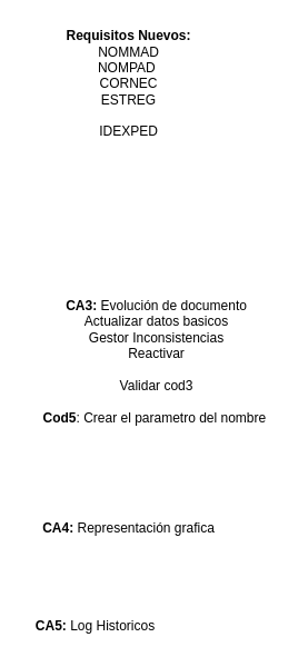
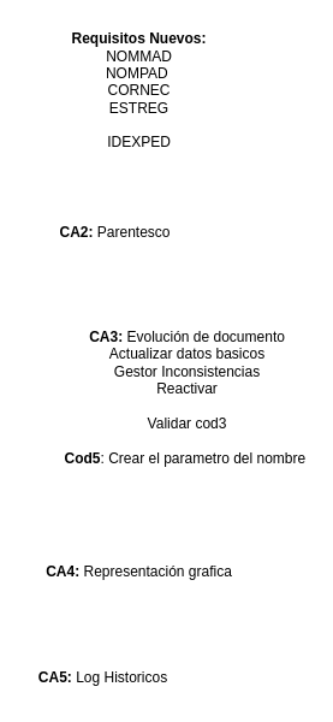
+ <mxCell id="3" value="&lt;b&gt;CA2: &lt;/b&gt;Parentesco" style="text;html=1;align=center;verticalAlign=middle;resizable=0;points=[];autosize=1;strokeColor=none;fillColor=none;" vertex="1" parent="1"><mxGeometry x="35" y="178" width="120" height="30" as="geometry" /></mxCell>
- <mxCell id="4" value="&lt;b&gt;CA3: &lt;/b&gt;Evolución de documento&lt;div&gt;Actualizar datos basicos&lt;/div&gt;&lt;div&gt;Gestor Inconsistencias&lt;/div&gt;&lt;div&gt;Reactivar&lt;/div&gt;&lt;div&gt;&lt;br&gt;&lt;/div&gt;&lt;div&gt;Validar cod3&lt;/div&gt;&lt;div&gt;&lt;br&gt;&lt;/div&gt;&lt;div&gt;&lt;b&gt;Cod5&lt;/b&gt;: Crear el parametro del nombre&amp;nbsp;&lt;/div&gt;" style="text;html=1;align=center;verticalAlign=middle;resizable=0;points=[];autosize=1;strokeColor=none;fillColor=none;" vertex="1" parent="1"><mxGeometry x="25" y="260" width="230" height="130" as="geometry" /></mxCell>
+ <mxCell id="4" value="&lt;b&gt;CA3: &lt;/b&gt;Evolución de documento&lt;div&gt;Actualizar datos basicos&lt;/div&gt;&lt;div&gt;Gestor Inconsistencias&lt;/div&gt;&lt;div&gt;Reactivar&lt;/div&gt;&lt;div&gt;&lt;br&gt;&lt;/div&gt;&lt;div&gt;Validar cod3&lt;/div&gt;&lt;div&gt;&lt;br&gt;&lt;/div&gt;&lt;div&gt;&lt;b&gt;Cod5&lt;/b&gt;: Crear el parametro del nombre&amp;nbsp;&lt;/div&gt;" style="text;html=1;align=center;verticalAlign=middle;resizable=0;points=[];autosize=1;strokeColor=none;fillColor=none;" vertex="1" parent="1"><mxGeometry x="40" y="265" width="230" height="130" as="geometry" /></mxCell>
